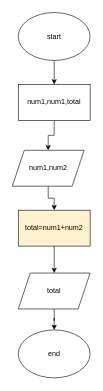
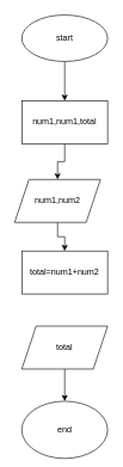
- <mxCell id="3" value="start" style="ellipse;whiteSpace=wrap;html=1;" vertex="1" parent="1"><mxGeometry x="30" y="20" width="120" height="80" as="geometry" /></mxCell>
+ <mxCell id="3" value="start" style="ellipse;whiteSpace=wrap;html=1;" vertex="1" parent="1"><mxGeometry x="30" y="20" width="120" height="65" as="geometry" /></mxCell>
- <mxCell id="9" value="total=num1+num2" style="rounded=0;whiteSpace=wrap;html=1;fillColor=#fff2cc;" vertex="1" parent="1"><mxGeometry x="30" y="350" width="120" height="60" as="geometry" /></mxCell>
+ <mxCell id="9" value="total=num1+num2" style="rounded=0;whiteSpace=wrap;html=1;" vertex="1" parent="1"><mxGeometry x="30" y="350" width="120" height="60" as="geometry" /></mxCell>
- <mxCell id="8" value="" style="edgeStyle=orthogonalEdgeStyle;rounded=0;orthogonalLoop=1;jettySize=auto;html=1;" edge="1" parent="1" source="9" target="11"><mxGeometry relative="1" as="geometry" /></mxCell>
- <mxCell id="12" value="end" style="ellipse;whiteSpace=wrap;html=1;" vertex="1" parent="1"><mxGeometry x="30" y="550" width="120" height="80" as="geometry" /></mxCell>
+ <mxCell id="12" value="end" style="ellipse;whiteSpace=wrap;html=1;" vertex="1" parent="1"><mxGeometry x="30" y="560" width="120" height="80" as="geometry" /></mxCell>
